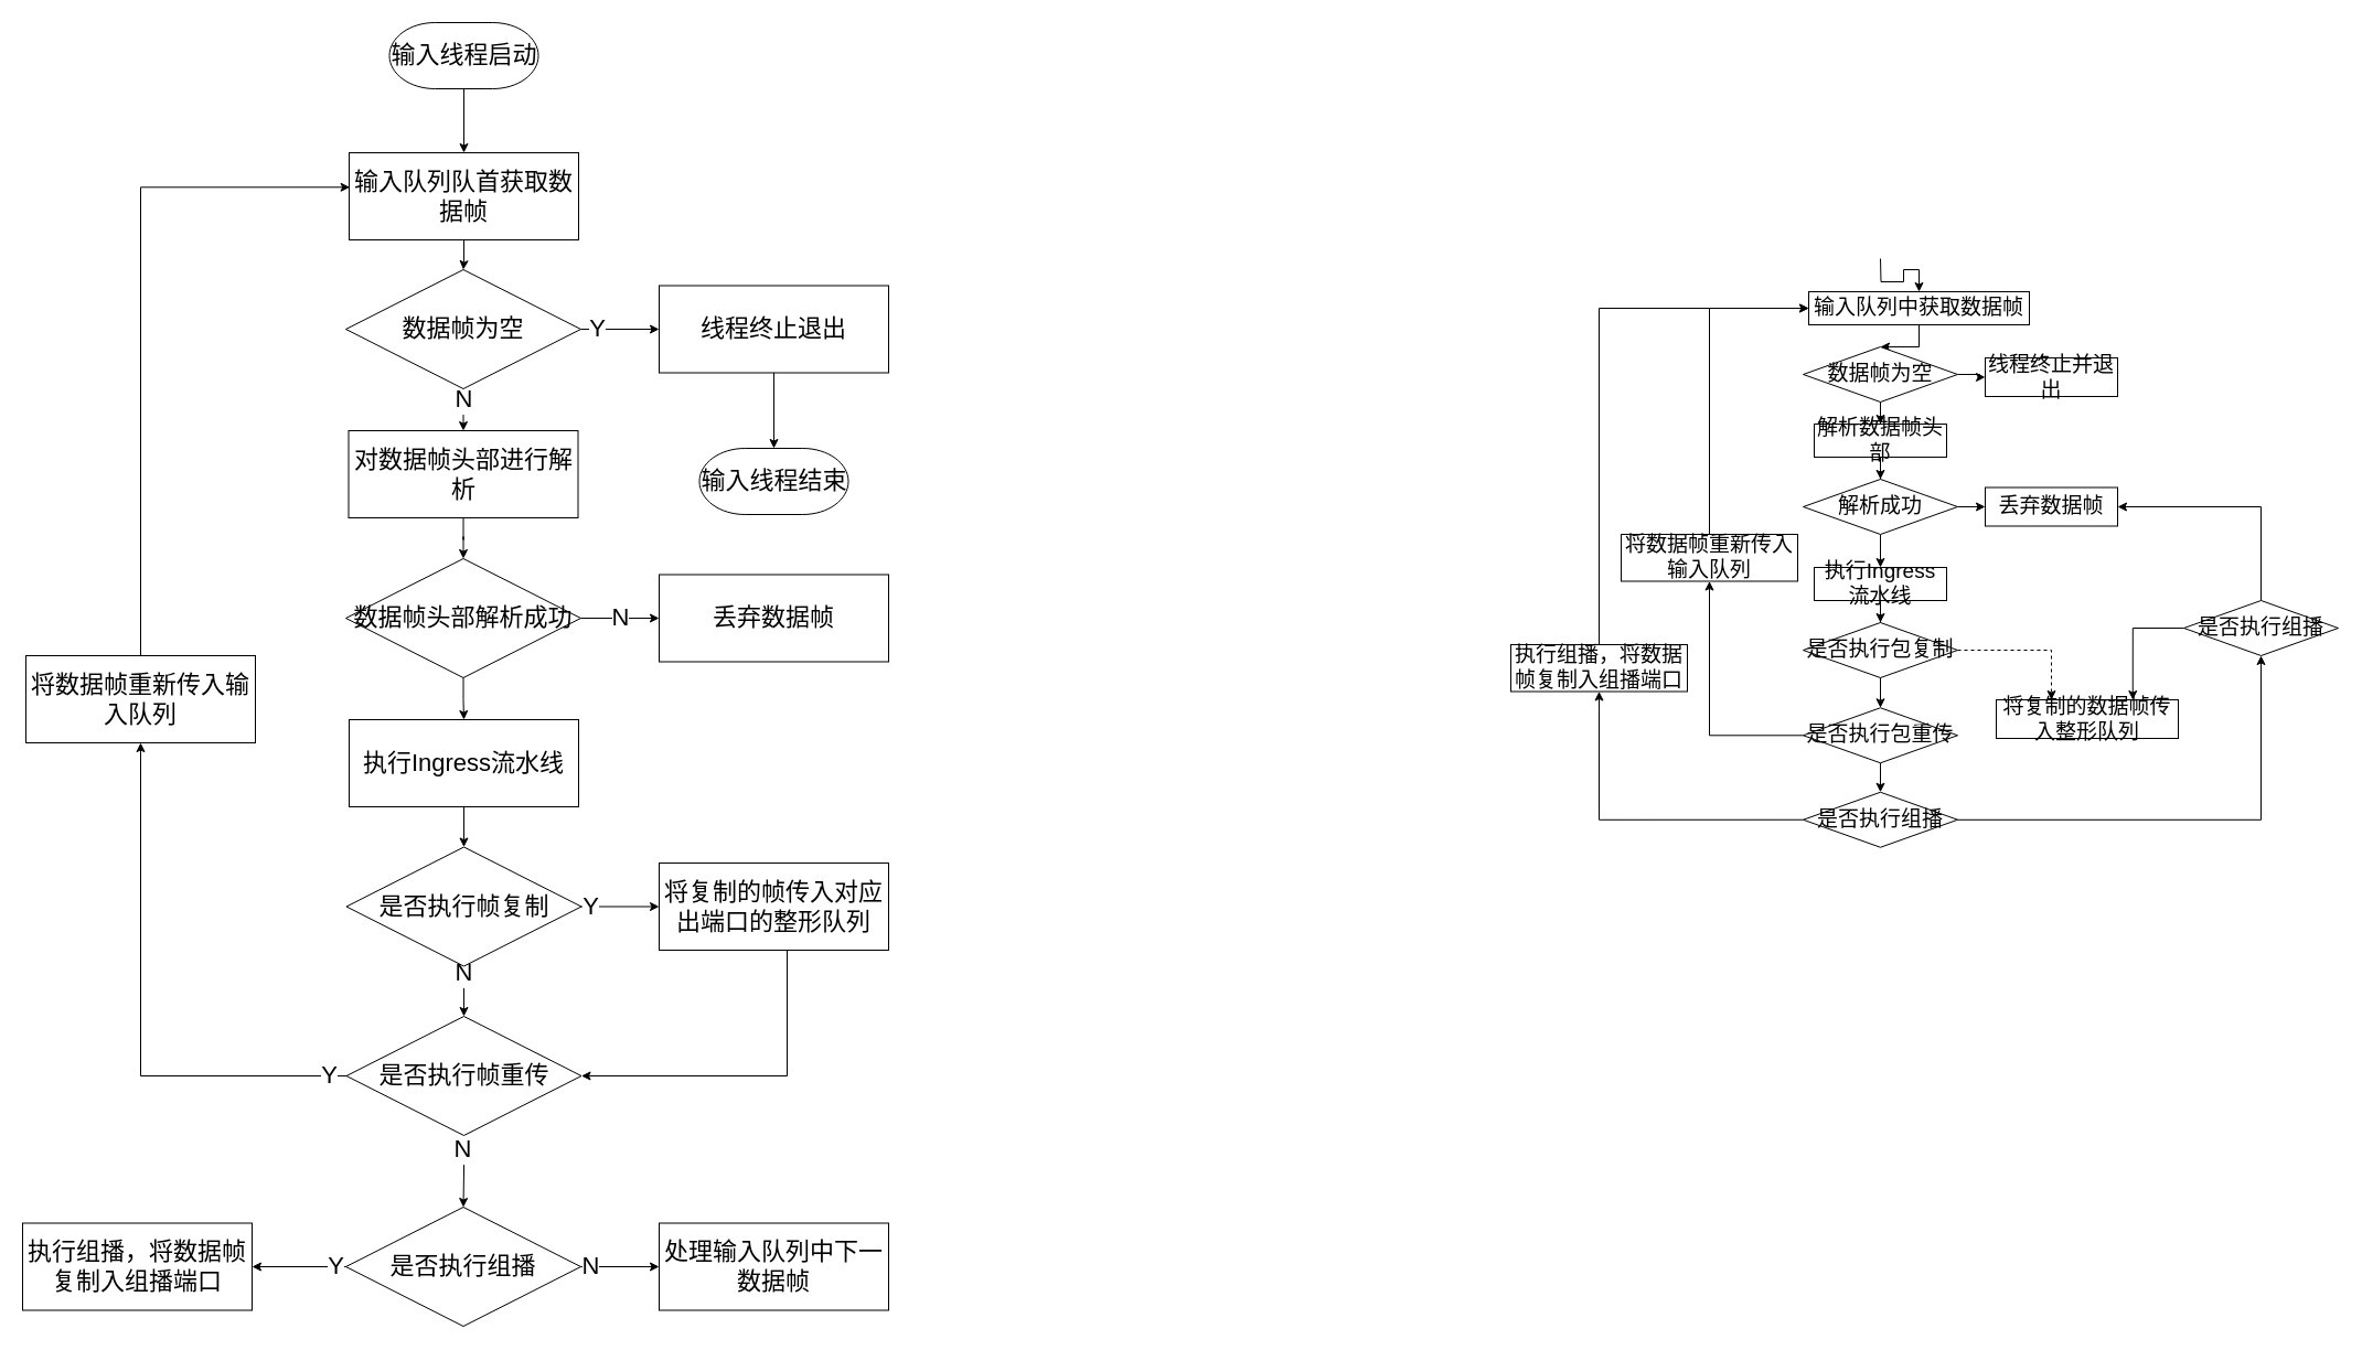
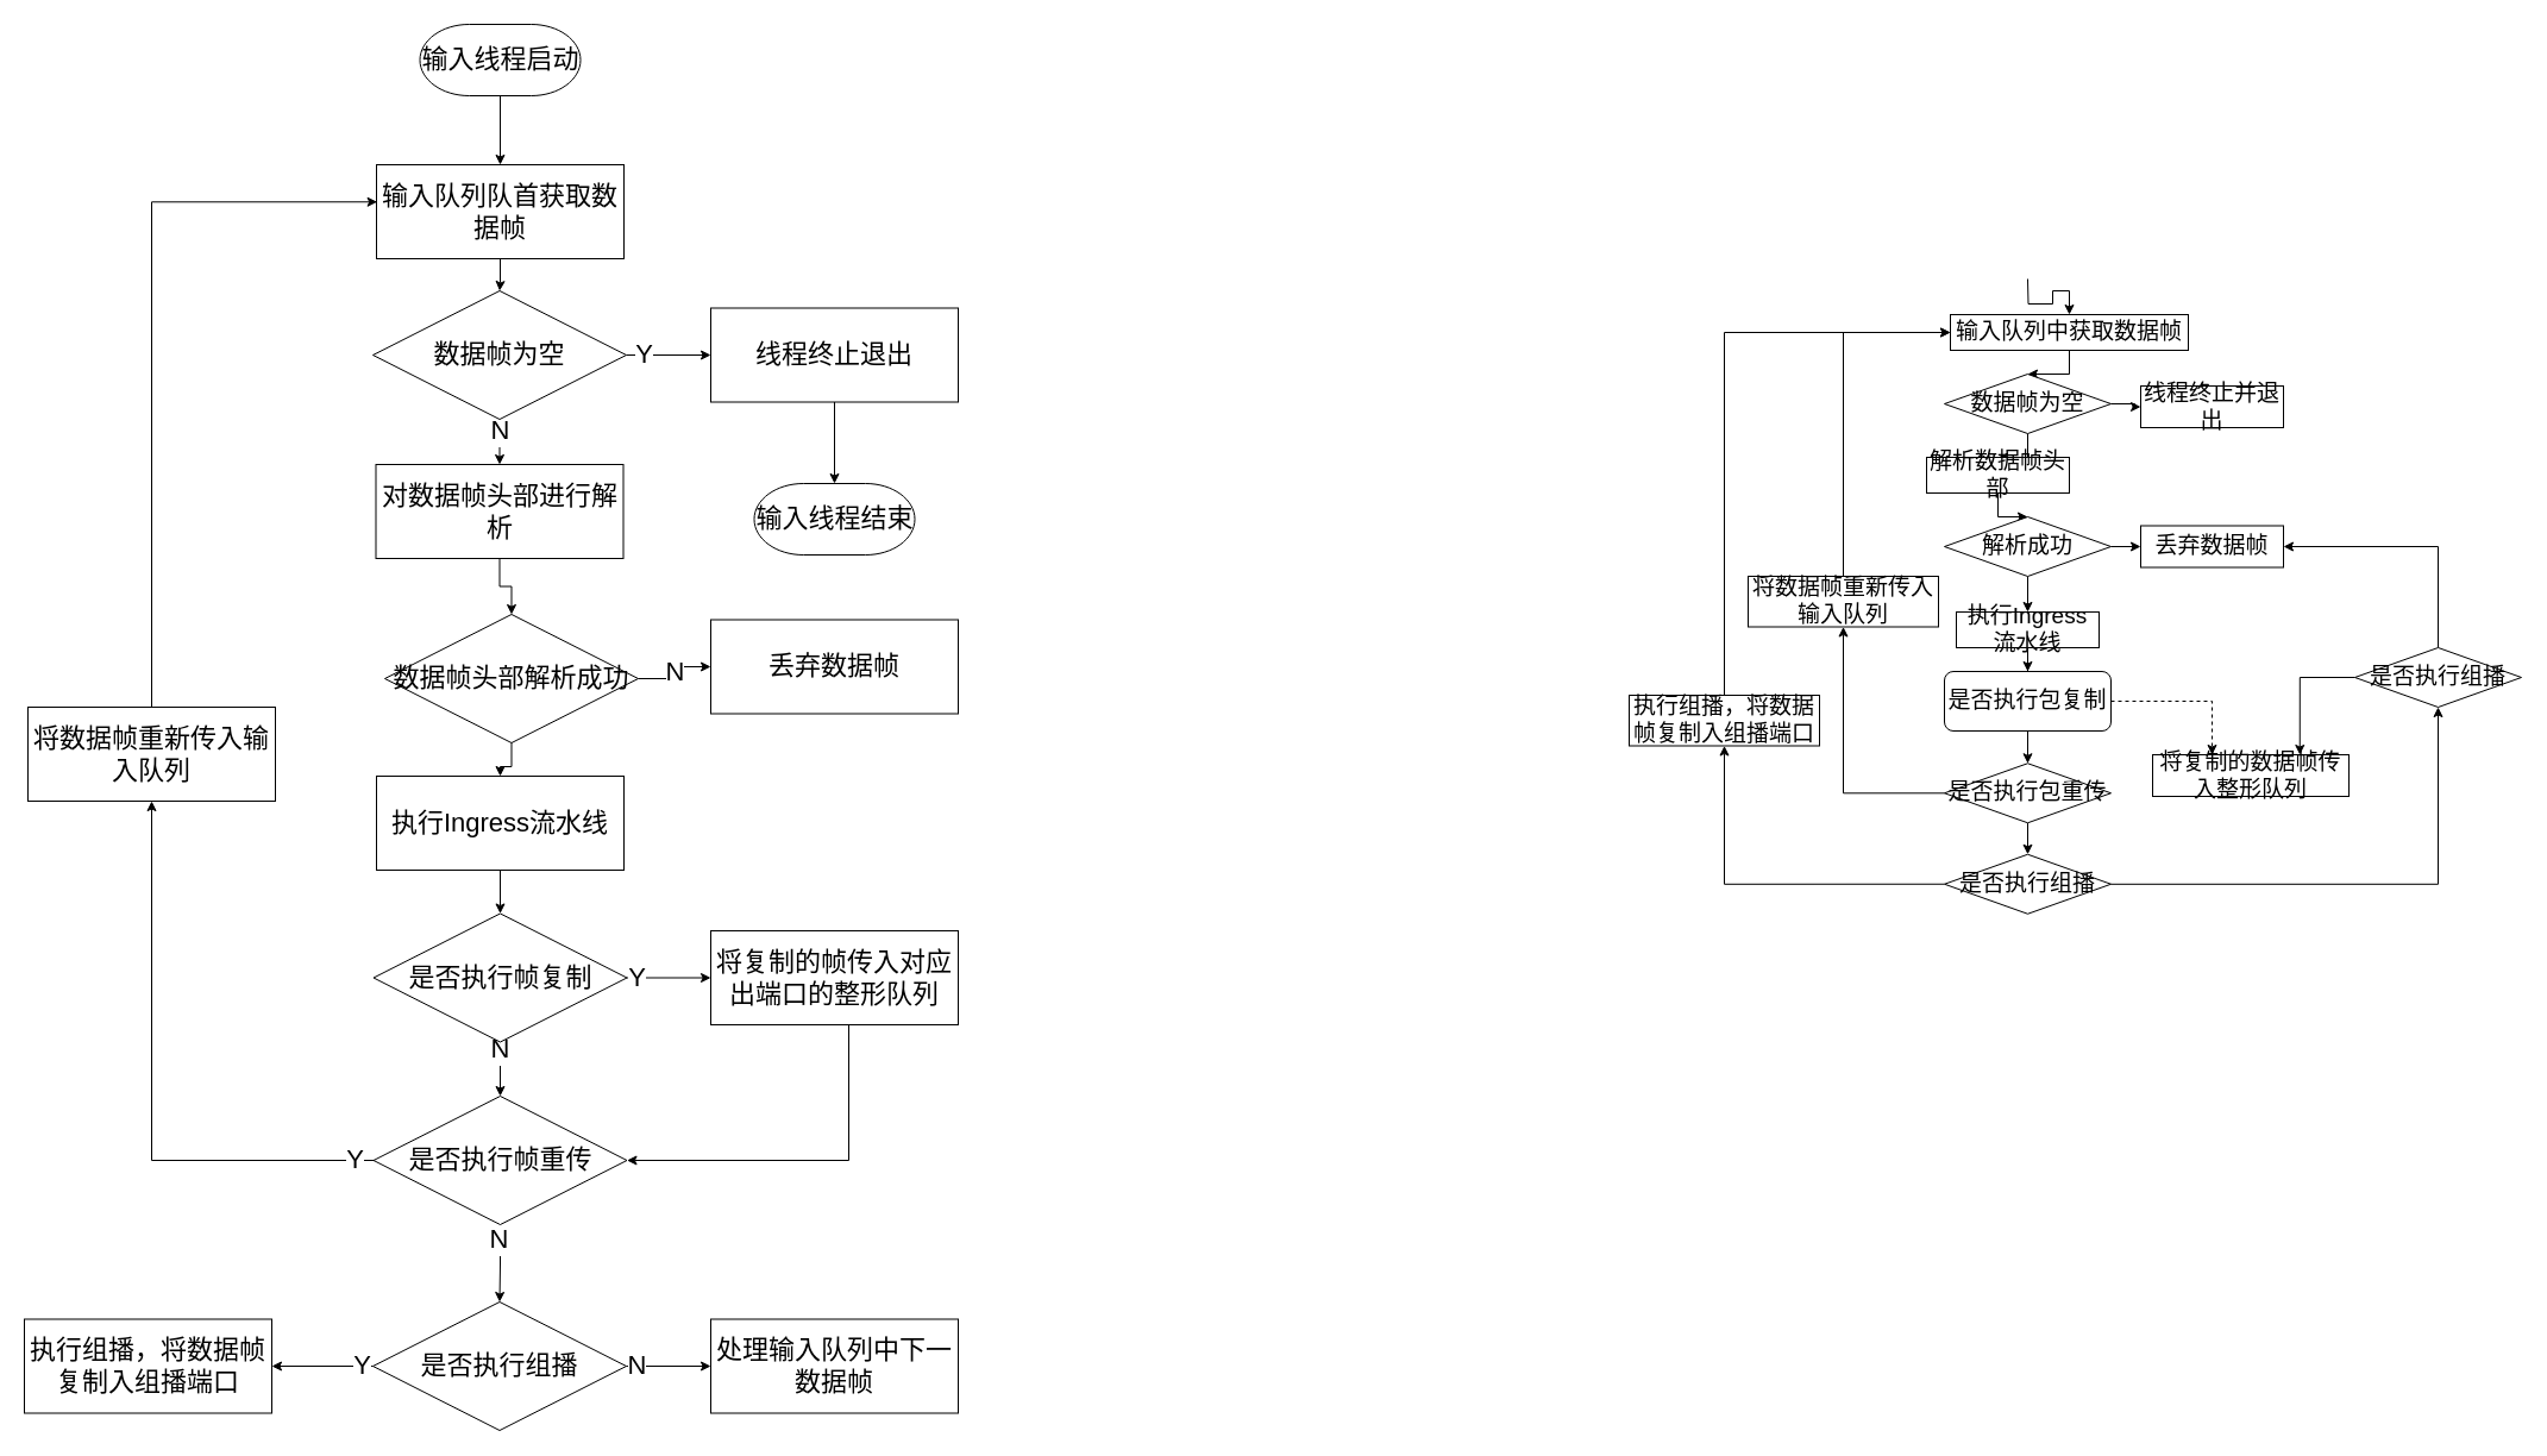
- <mxCell id="10" value="解析数据帧头部" style="whiteSpace=wrap;html=1;fontSize=19;" parent="1" vertex="1"><mxGeometry x="1644" y="384" width="120" height="30" as="geometry" /></mxCell>
+ <mxCell id="10" value="解析数据帧头部" style="whiteSpace=wrap;html=1;fontSize=19;" parent="1" vertex="1"><mxGeometry x="1619" y="384" width="120" height="30" as="geometry" /></mxCell>
- <mxCell id="48" value="数据帧头部解析成功" style="rhombus;whiteSpace=wrap;html=1;fontSize=22;" parent="1" vertex="1"><mxGeometry x="313" y="506" width="213" height="108" as="geometry" /></mxCell>
+ <mxCell id="48" value="数据帧头部解析成功" style="rhombus;whiteSpace=wrap;html=1;fontSize=22;" parent="1" vertex="1"><mxGeometry x="323" y="516" width="213" height="108" as="geometry" /></mxCell>
- <mxCell id="19" value="是否执行包复制" style="rhombus;whiteSpace=wrap;html=1;fontSize=19;" parent="1" vertex="1"><mxGeometry x="1634" y="564" width="140" height="50" as="geometry" /></mxCell>
+ <mxCell id="19" value="是否执行包复制" style="whiteSpace=wrap;html=1;fontSize=19;rounded=1;" parent="1" vertex="1"><mxGeometry x="1634" y="564" width="140" height="50" as="geometry" /></mxCell>
